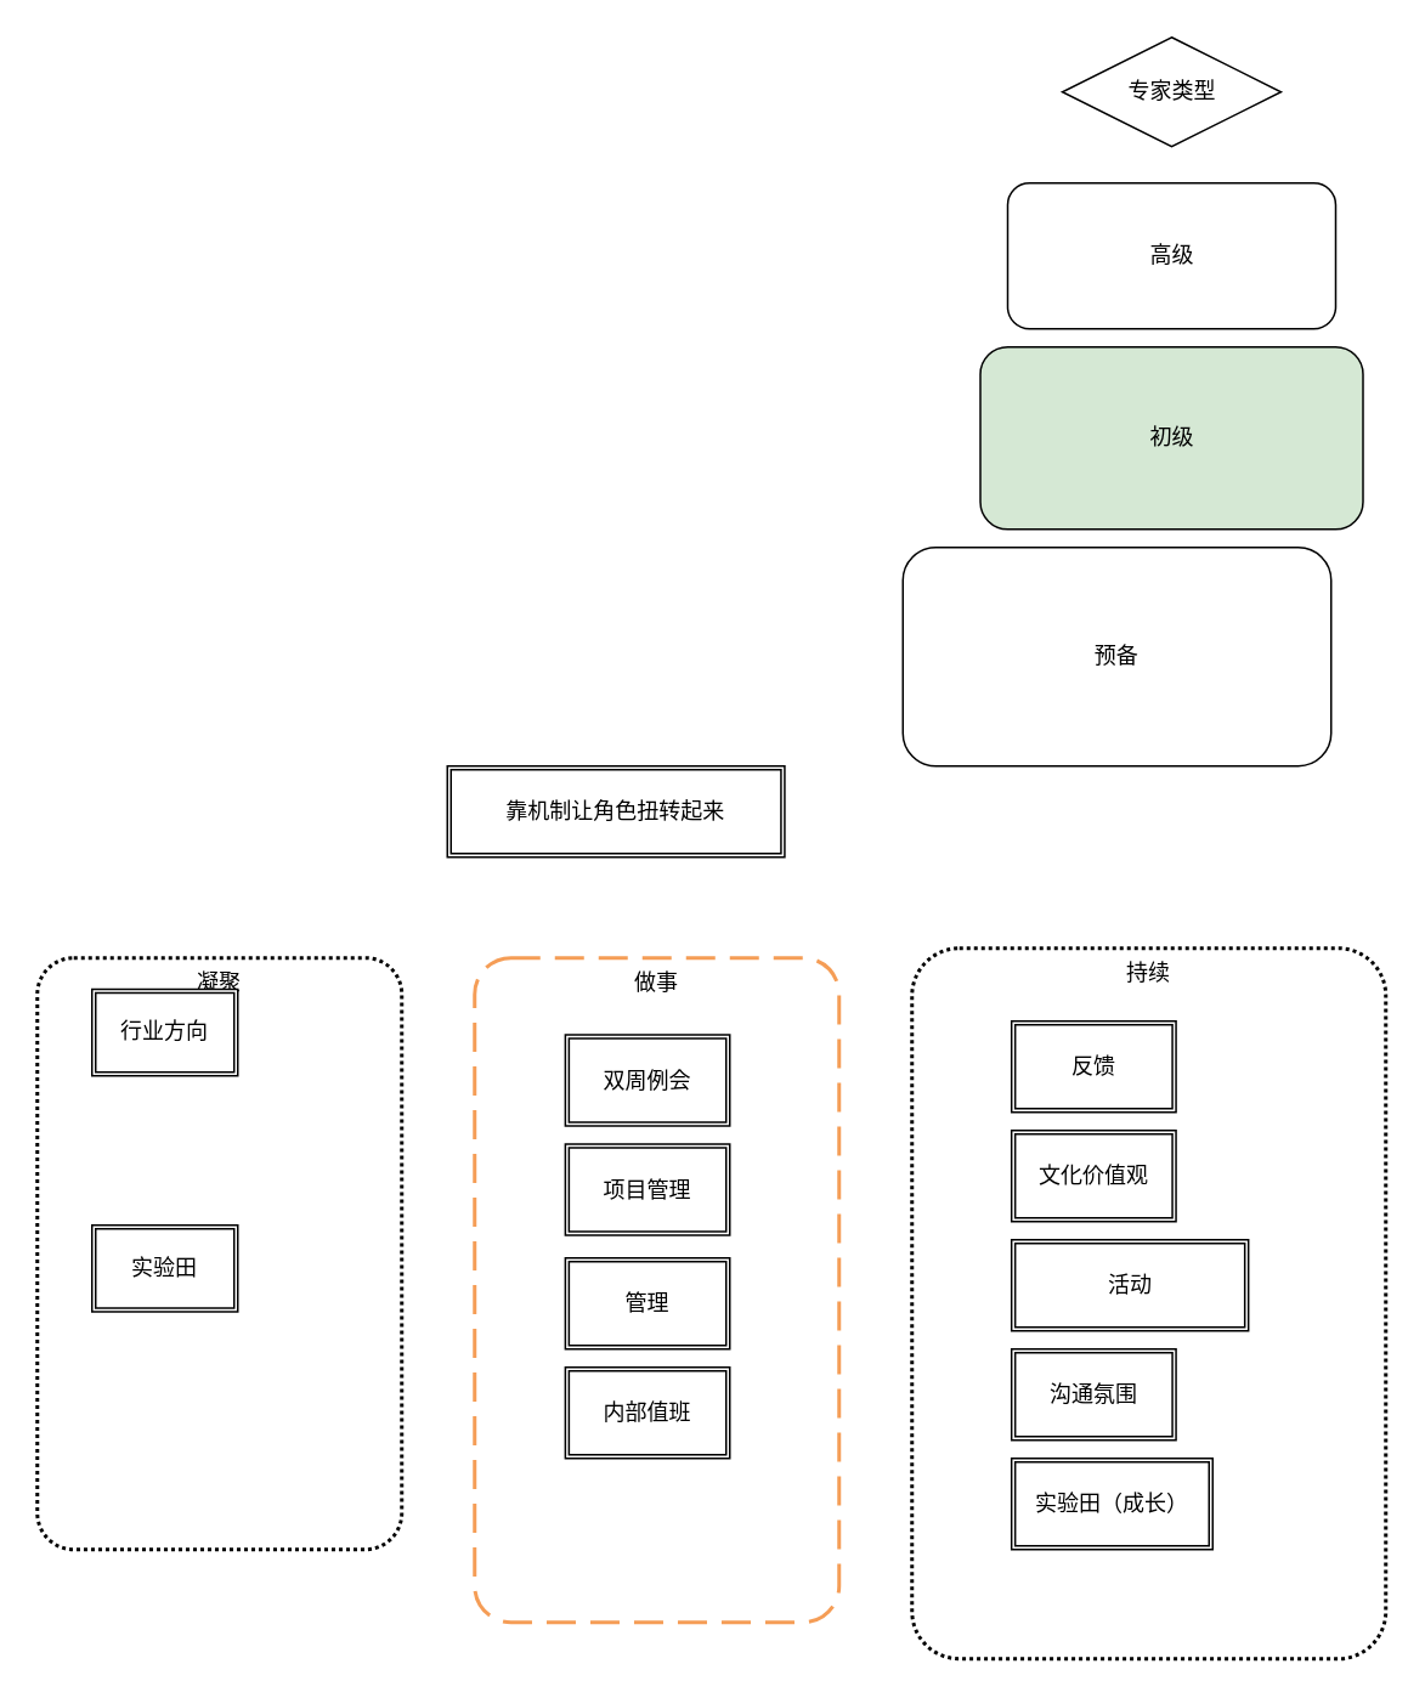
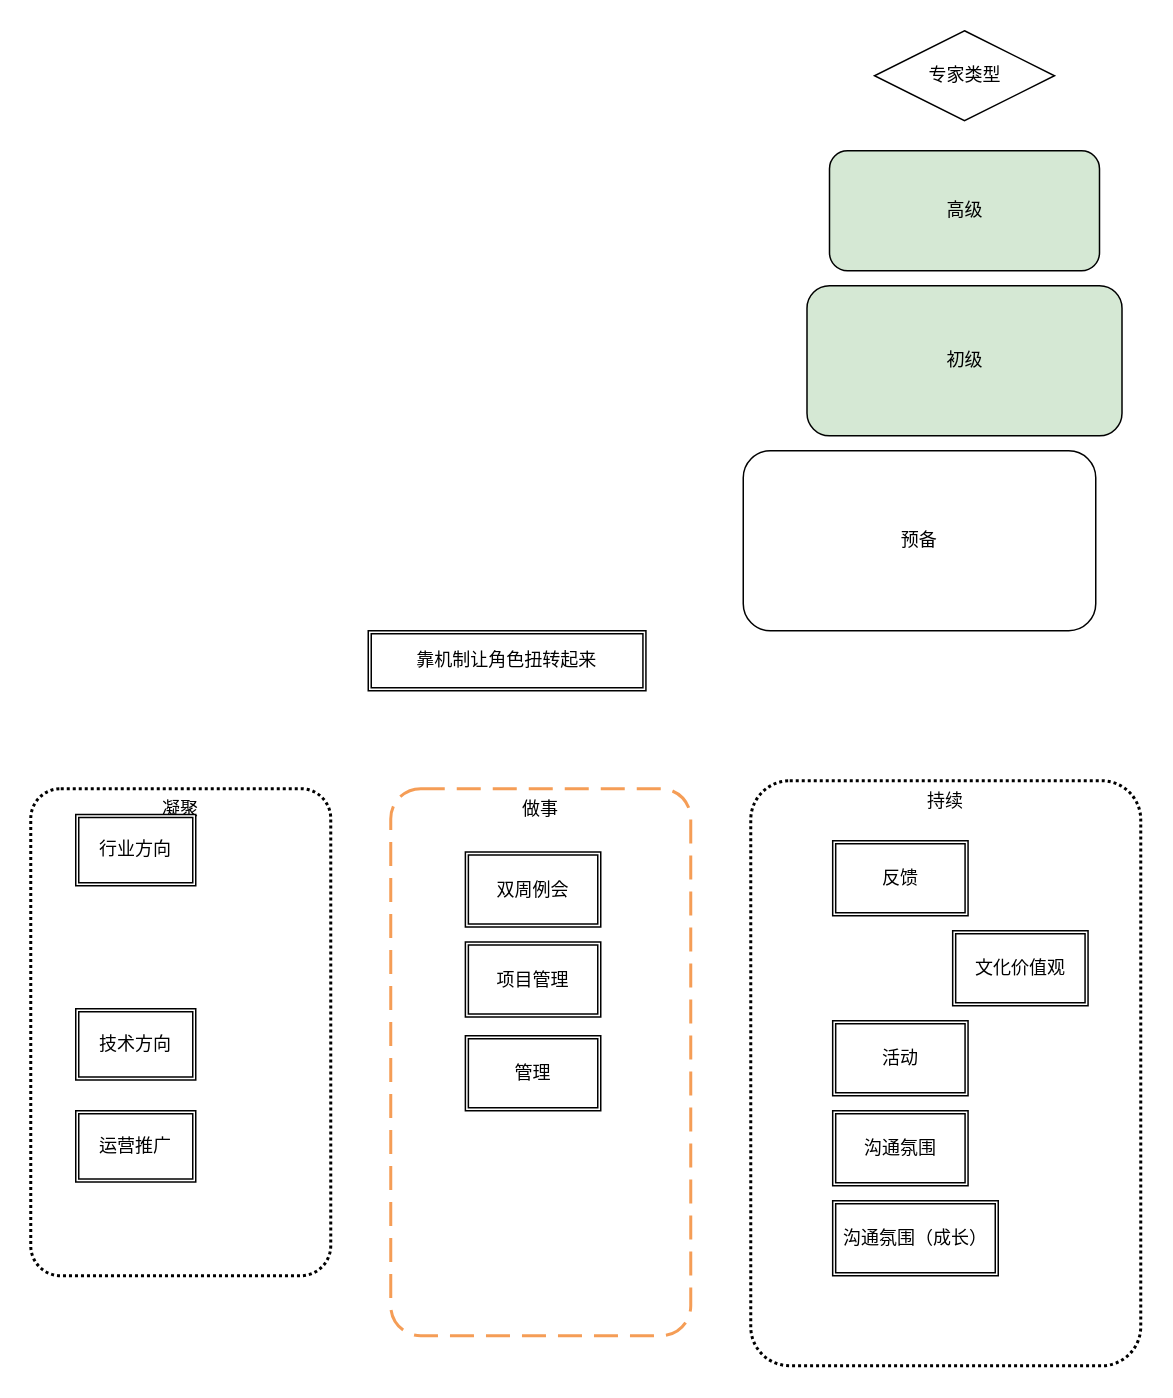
- <mxCell id="4" value="高级" style="rounded=1;whiteSpace=wrap;html=1;" vertex="1" parent="1"><mxGeometry x="552.5" y="100" width="180" height="80" as="geometry" /></mxCell>
+ <mxCell id="4" value="高级" style="rounded=1;whiteSpace=wrap;html=1;fillColor=#d5e8d4;" vertex="1" parent="1"><mxGeometry x="552.5" y="100" width="180" height="80" as="geometry" /></mxCell>
- <mxCell id="19" value="靠机制让角色扭转起来" style="shape=ext;double=1;rounded=0;whiteSpace=wrap;html=1;" vertex="1" parent="1"><mxGeometry x="245" y="420" width="185.12" height="50" as="geometry" /></mxCell>
+ <mxCell id="19" value="靠机制让角色扭转起来" style="shape=ext;double=1;rounded=0;whiteSpace=wrap;html=1;" vertex="1" parent="1"><mxGeometry x="245" y="420" width="185.12" height="40" as="geometry" /></mxCell>
- <mxCell id="13" value="文化价值观" style="shape=ext;double=1;rounded=0;whiteSpace=wrap;html=1;" vertex="1" parent="1"><mxGeometry x="554.62" y="620" width="90.25" height="50" as="geometry" /></mxCell>
+ <mxCell id="13" value="文化价值观" style="shape=ext;double=1;rounded=0;whiteSpace=wrap;html=1;" vertex="1" parent="1"><mxGeometry x="634.62" y="620" width="90.25" height="50" as="geometry" /></mxCell>
- <mxCell id="20" value="实验田" style="shape=ext;double=1;rounded=0;whiteSpace=wrap;html=1;" vertex="1" parent="1"><mxGeometry x="50" y="672" width="80" height="47.5" as="geometry" /></mxCell>
+ <mxCell id="20" value="技术方向" style="shape=ext;double=1;rounded=0;whiteSpace=wrap;html=1;" vertex="1" parent="1"><mxGeometry x="50" y="672" width="80" height="47.5" as="geometry" /></mxCell>
- <mxCell id="14" value="活动" style="shape=ext;double=1;rounded=0;whiteSpace=wrap;html=1;" vertex="1" parent="1"><mxGeometry x="554.62" y="680" width="130" height="50" as="geometry" /></mxCell>
+ <mxCell id="14" value="活动" style="shape=ext;double=1;rounded=0;whiteSpace=wrap;html=1;" vertex="1" parent="1"><mxGeometry x="554.62" y="680" width="90.25" height="50" as="geometry" /></mxCell>
+ <mxCell id="21" value="运营推广" style="shape=ext;double=1;rounded=0;whiteSpace=wrap;html=1;" vertex="1" parent="1"><mxGeometry x="50" y="740" width="80" height="47.5" as="geometry" /></mxCell>
- <mxCell id="18" value="内部值班" style="shape=ext;double=1;rounded=0;whiteSpace=wrap;html=1;" vertex="1" parent="1"><mxGeometry x="309.75" y="750" width="90.25" height="50" as="geometry" /></mxCell>
- <mxCell id="16" value="实验田（成长）" style="shape=ext;double=1;rounded=0;whiteSpace=wrap;html=1;" vertex="1" parent="1"><mxGeometry x="554.62" y="800" width="110.38" height="50" as="geometry" /></mxCell>
+ <mxCell id="16" value="沟通氛围（成长）" style="shape=ext;double=1;rounded=0;whiteSpace=wrap;html=1;" vertex="1" parent="1"><mxGeometry x="554.62" y="800" width="110.38" height="50" as="geometry" /></mxCell>
